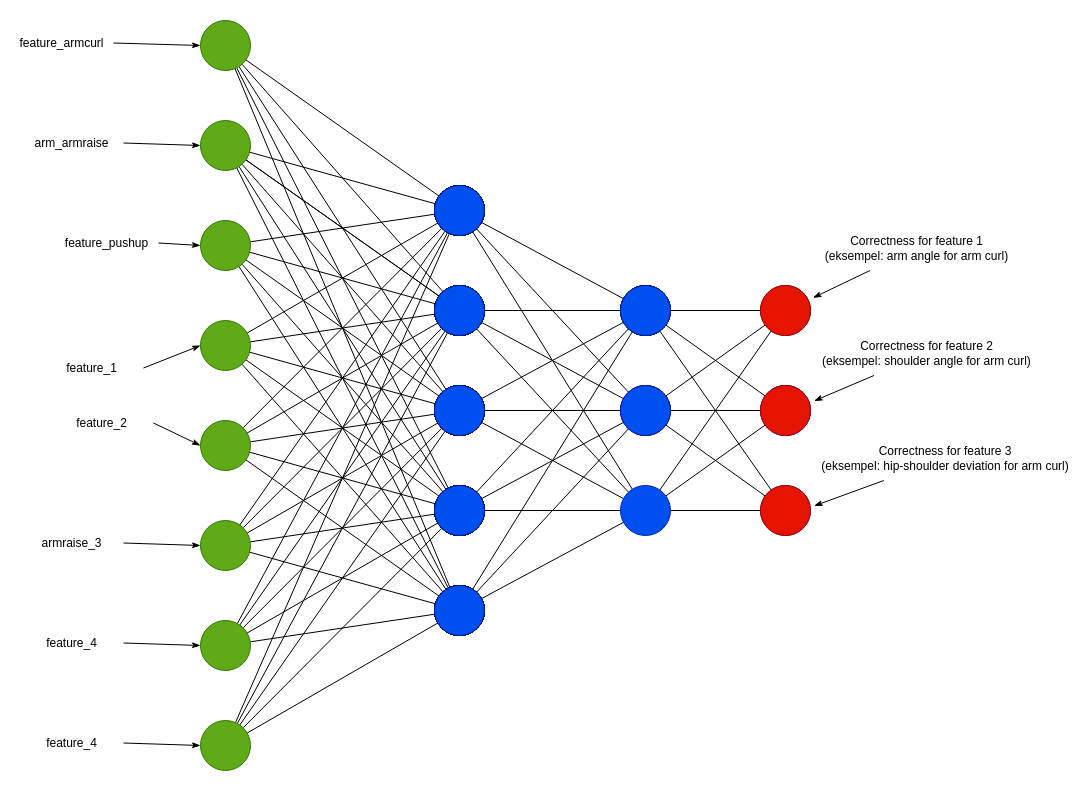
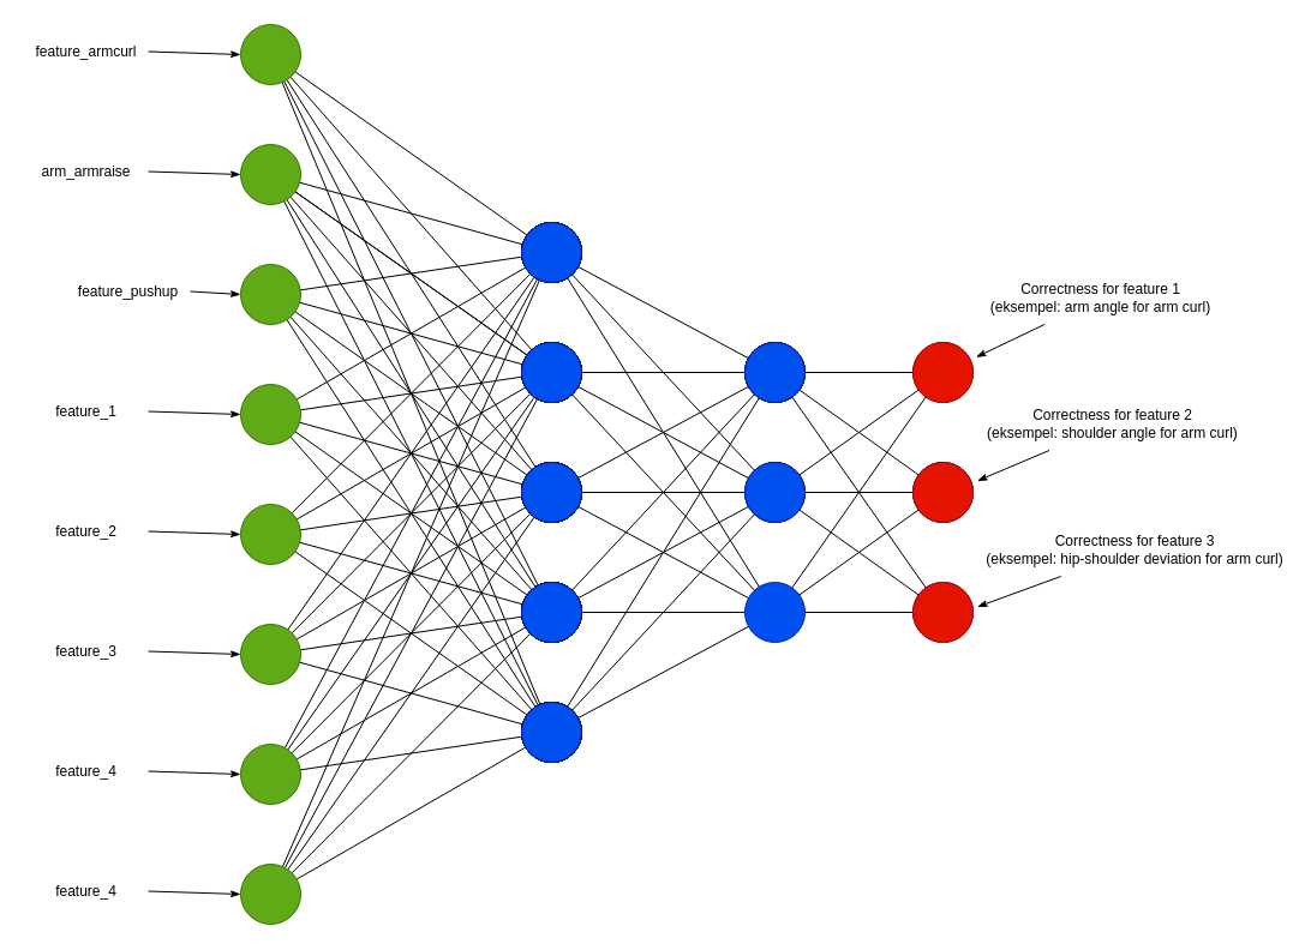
- <mxCell id="151" value="feature_armcurl" style="text;html=1;strokeColor=none;fillColor=none;align=center;verticalAlign=middle;whiteSpace=wrap;rounded=0;" vertex="1" parent="1"><mxGeometry x="10" y="20" width="103" height="45" as="geometry" /></mxCell>
+ <mxCell id="151" value="feature_armcurl" style="text;html=1;strokeColor=none;fillColor=none;align=center;verticalAlign=middle;whiteSpace=wrap;rounded=0;" vertex="1" parent="1"><mxGeometry x="20" y="20" width="103" height="45" as="geometry" /></mxCell>
- <mxCell id="157" value="feature_1" style="text;html=1;strokeColor=none;fillColor=none;align=center;verticalAlign=middle;whiteSpace=wrap;rounded=0;" vertex="1" parent="1"><mxGeometry x="40" y="345" width="103" height="45" as="geometry" /></mxCell>
+ <mxCell id="157" value="feature_1" style="text;html=1;strokeColor=none;fillColor=none;align=center;verticalAlign=middle;whiteSpace=wrap;rounded=0;" vertex="1" parent="1"><mxGeometry x="20" y="320" width="103" height="45" as="geometry" /></mxCell>
- <mxCell id="159" value="feature_2" style="text;html=1;strokeColor=none;fillColor=none;align=center;verticalAlign=middle;whiteSpace=wrap;rounded=0;" vertex="1" parent="1"><mxGeometry x="50" y="400" width="103" height="45" as="geometry" /></mxCell>
+ <mxCell id="159" value="feature_2" style="text;html=1;strokeColor=none;fillColor=none;align=center;verticalAlign=middle;whiteSpace=wrap;rounded=0;" vertex="1" parent="1"><mxGeometry x="20" y="420" width="103" height="45" as="geometry" /></mxCell>
- <mxCell id="161" value="armraise_3" style="text;html=1;strokeColor=none;fillColor=none;align=center;verticalAlign=middle;whiteSpace=wrap;rounded=0;" vertex="1" parent="1"><mxGeometry x="20" y="520" width="103" height="45" as="geometry" /></mxCell>
+ <mxCell id="161" value="feature_3" style="text;html=1;strokeColor=none;fillColor=none;align=center;verticalAlign=middle;whiteSpace=wrap;rounded=0;" vertex="1" parent="1"><mxGeometry x="20" y="520" width="103" height="45" as="geometry" /></mxCell>
